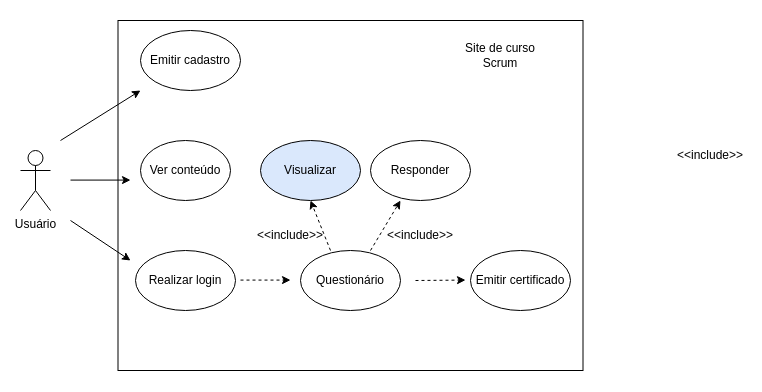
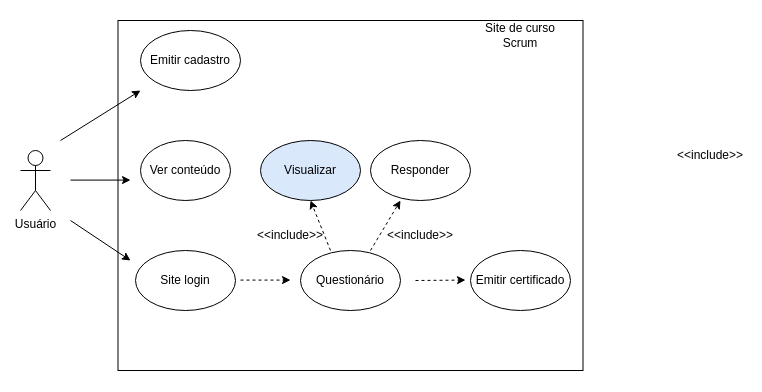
- <mxCell id="14" value="Site de curso Scrum" style="text;html=1;align=center;verticalAlign=middle;whiteSpace=wrap;rounded=0;" vertex="1" parent="1"><mxGeometry x="445" y="40" width="110" height="30" as="geometry" /></mxCell>
+ <mxCell id="14" value="Site de curso Scrum" style="text;html=1;align=center;verticalAlign=middle;whiteSpace=wrap;rounded=0;" vertex="1" parent="1"><mxGeometry x="465" y="20" width="110" height="30" as="geometry" /></mxCell>
- <mxCell id="4" value="Realizar login" style="ellipse;whiteSpace=wrap;html=1;" vertex="1" parent="1"><mxGeometry x="135" y="250" width="100" height="60" as="geometry" /></mxCell>
+ <mxCell id="4" value="Site login" style="ellipse;whiteSpace=wrap;html=1;" vertex="1" parent="1"><mxGeometry x="135" y="250" width="100" height="60" as="geometry" /></mxCell>
